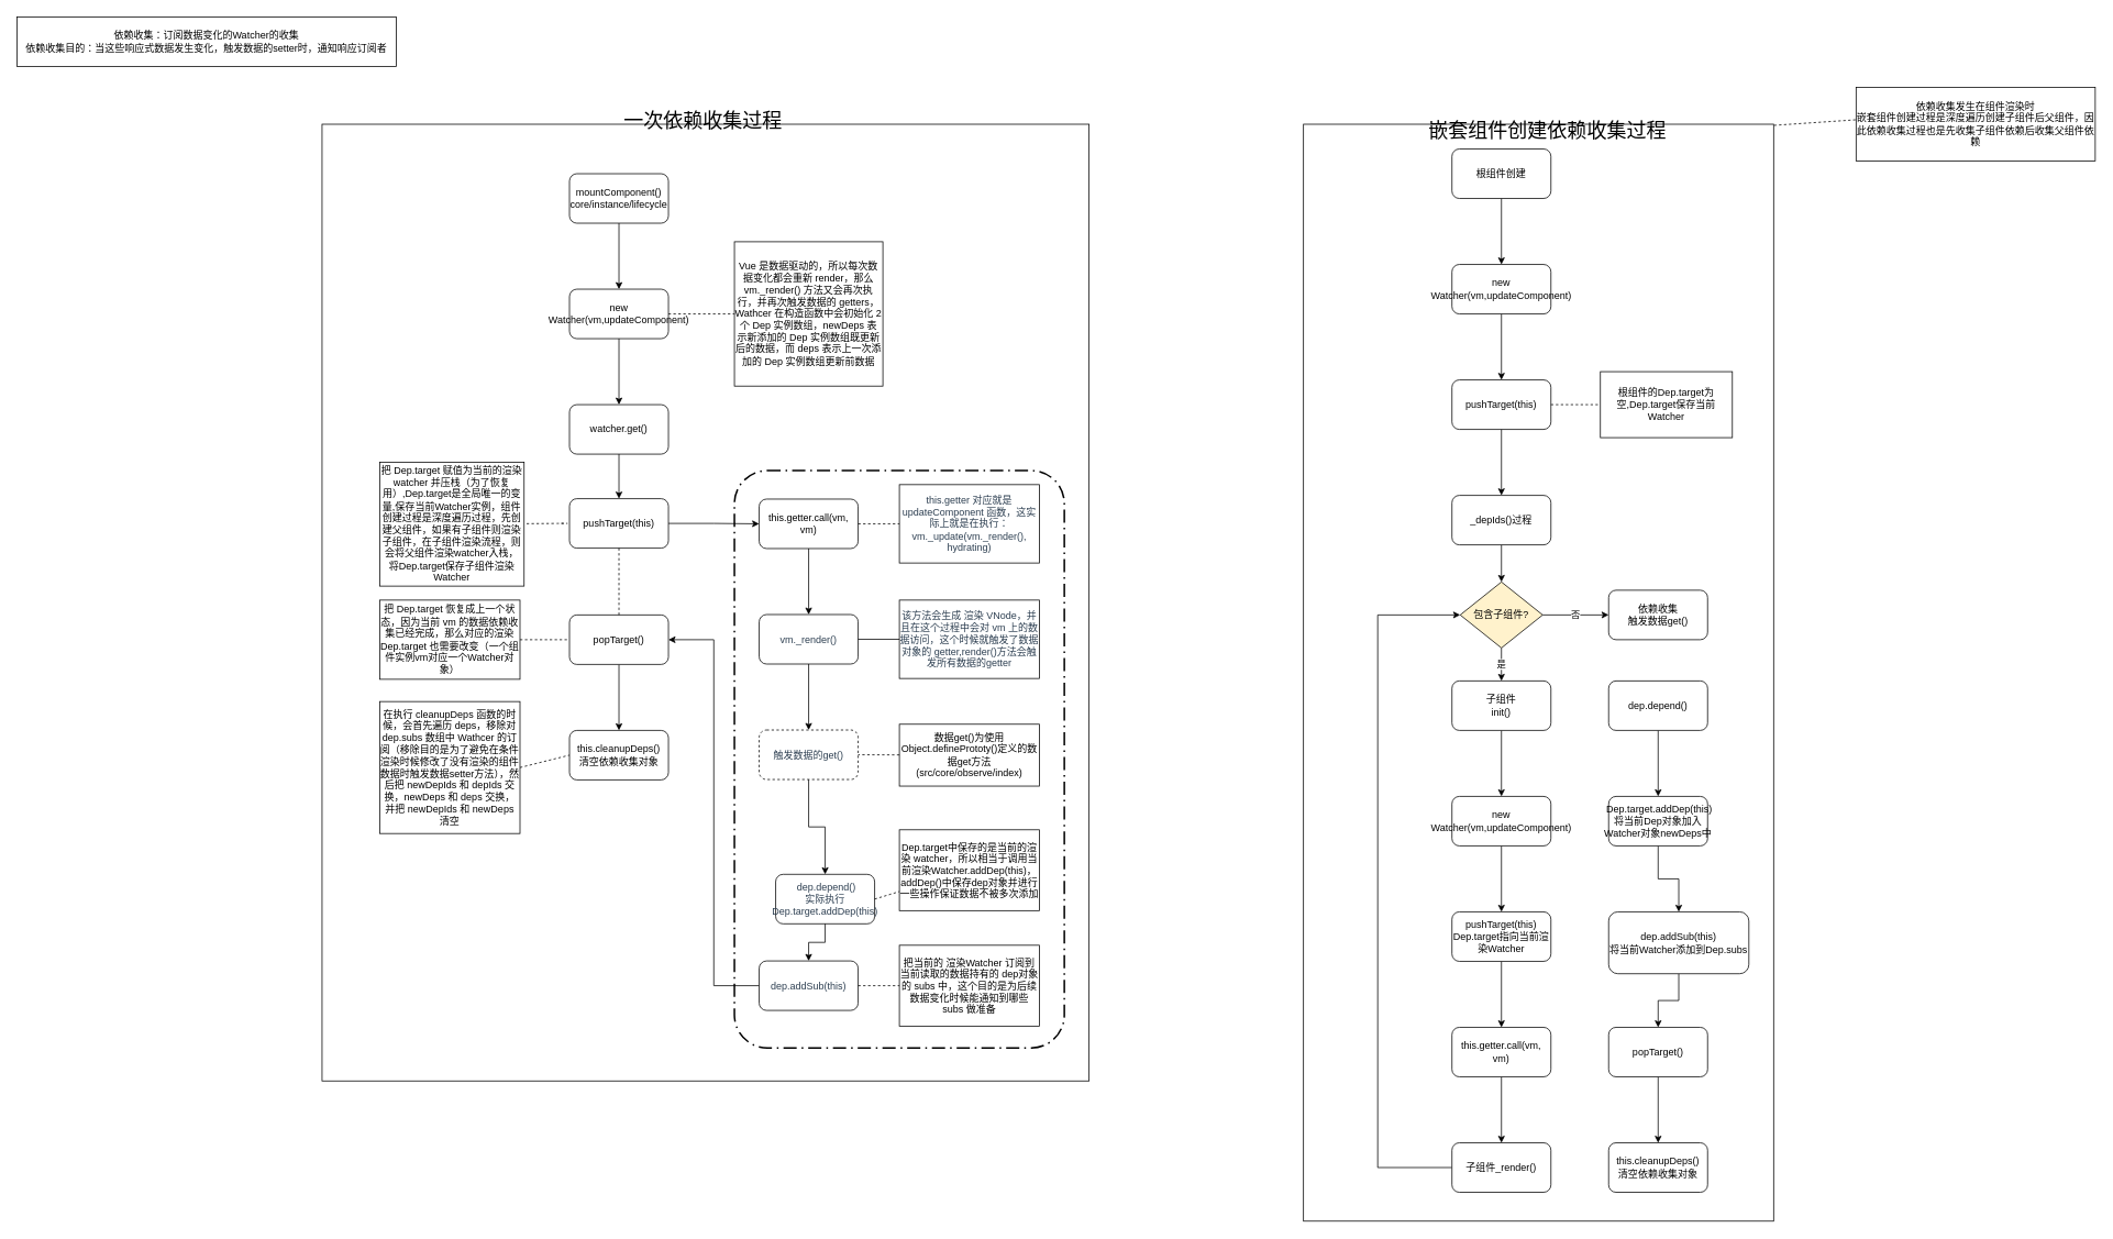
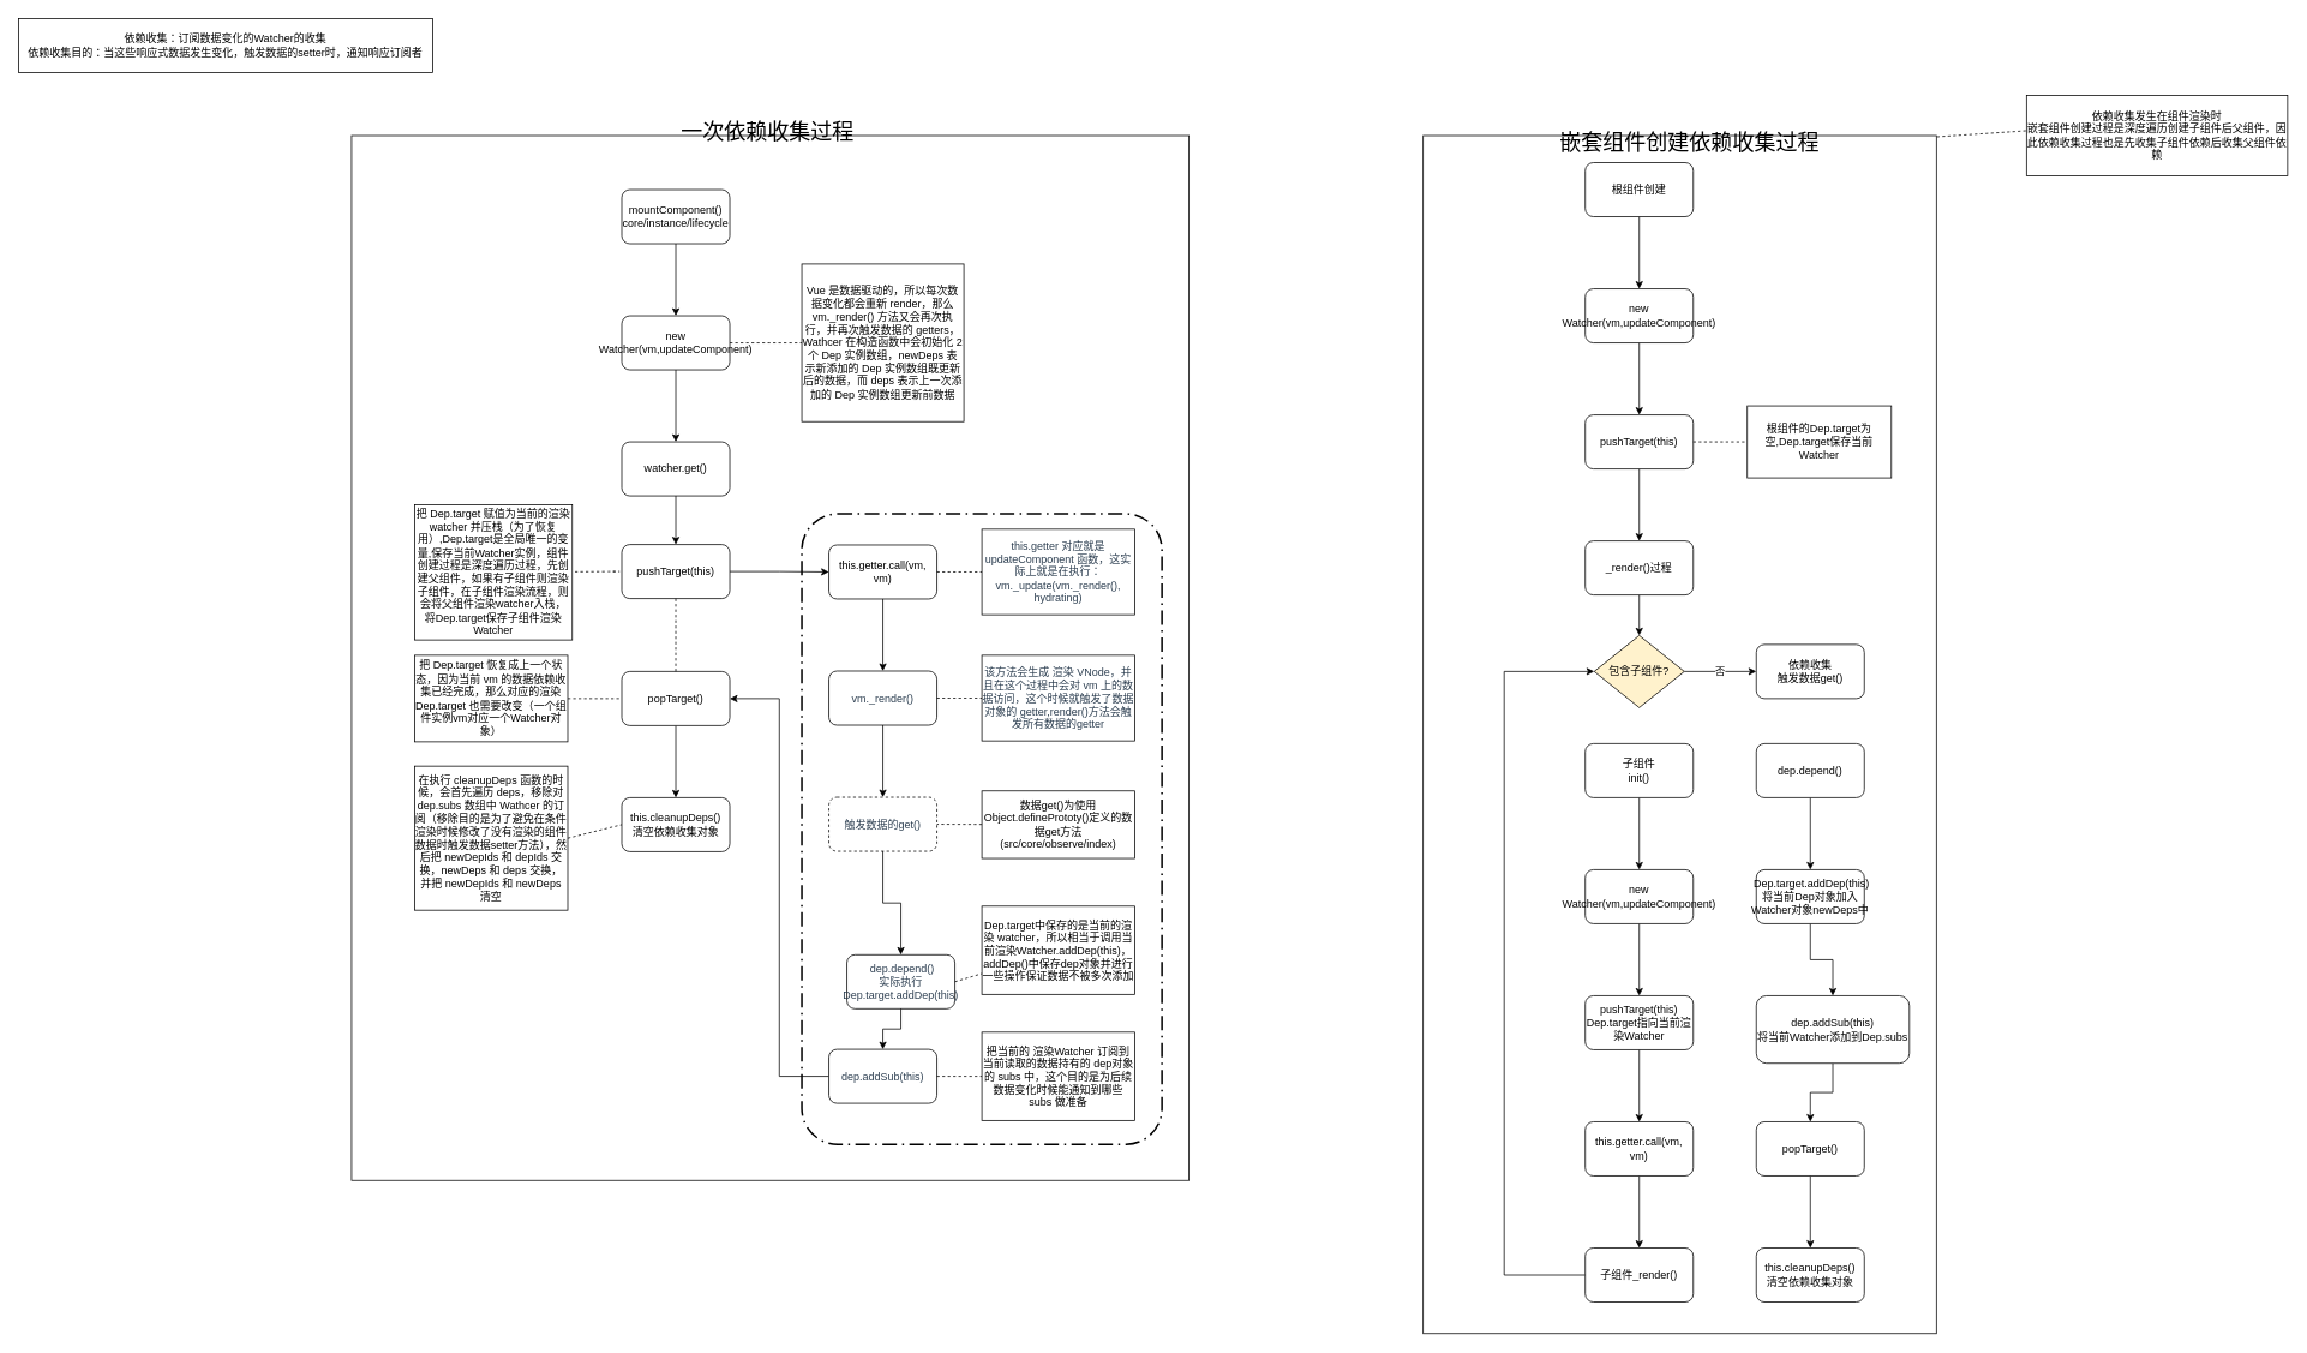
- <mxCell id="57" value="_depIds()过程" style="rounded=1;whiteSpace=wrap;html=1;" vertex="1" parent="1"><mxGeometry x="1760" y="600" width="120" height="60" as="geometry" /></mxCell>
+ <mxCell id="57" value="_render()过程" style="rounded=1;whiteSpace=wrap;html=1;" vertex="1" parent="1"><mxGeometry x="1760" y="600" width="120" height="60" as="geometry" /></mxCell>
- <mxCell id="38" value="" style="endArrow=none;dashed=0;html=1;exitX=1;exitY=0.5;exitDx=0;exitDy=0;" parent="25" source="27" target="37" edge="1"><mxGeometry width="50" height="50" relative="1" as="geometry"><mxPoint x="100" y="267.5" as="sourcePoint" /><mxPoint x="150" y="217.5" as="targetPoint" /></mxGeometry></mxCell>
+ <mxCell id="38" value="" style="endArrow=none;dashed=1;html=1;exitX=1;exitY=0.5;exitDx=0;exitDy=0;" parent="25" source="27" target="37" edge="1"><mxGeometry width="50" height="50" relative="1" as="geometry"><mxPoint x="100" y="267.5" as="sourcePoint" /><mxPoint x="150" y="217.5" as="targetPoint" /></mxGeometry></mxCell>
- <mxCell id="60" value="是" style="edgeStyle=orthogonalEdgeStyle;rounded=0;orthogonalLoop=1;jettySize=auto;html=1;" edge="1" parent="1" source="62" target="64"><mxGeometry relative="1" as="geometry" /></mxCell>
